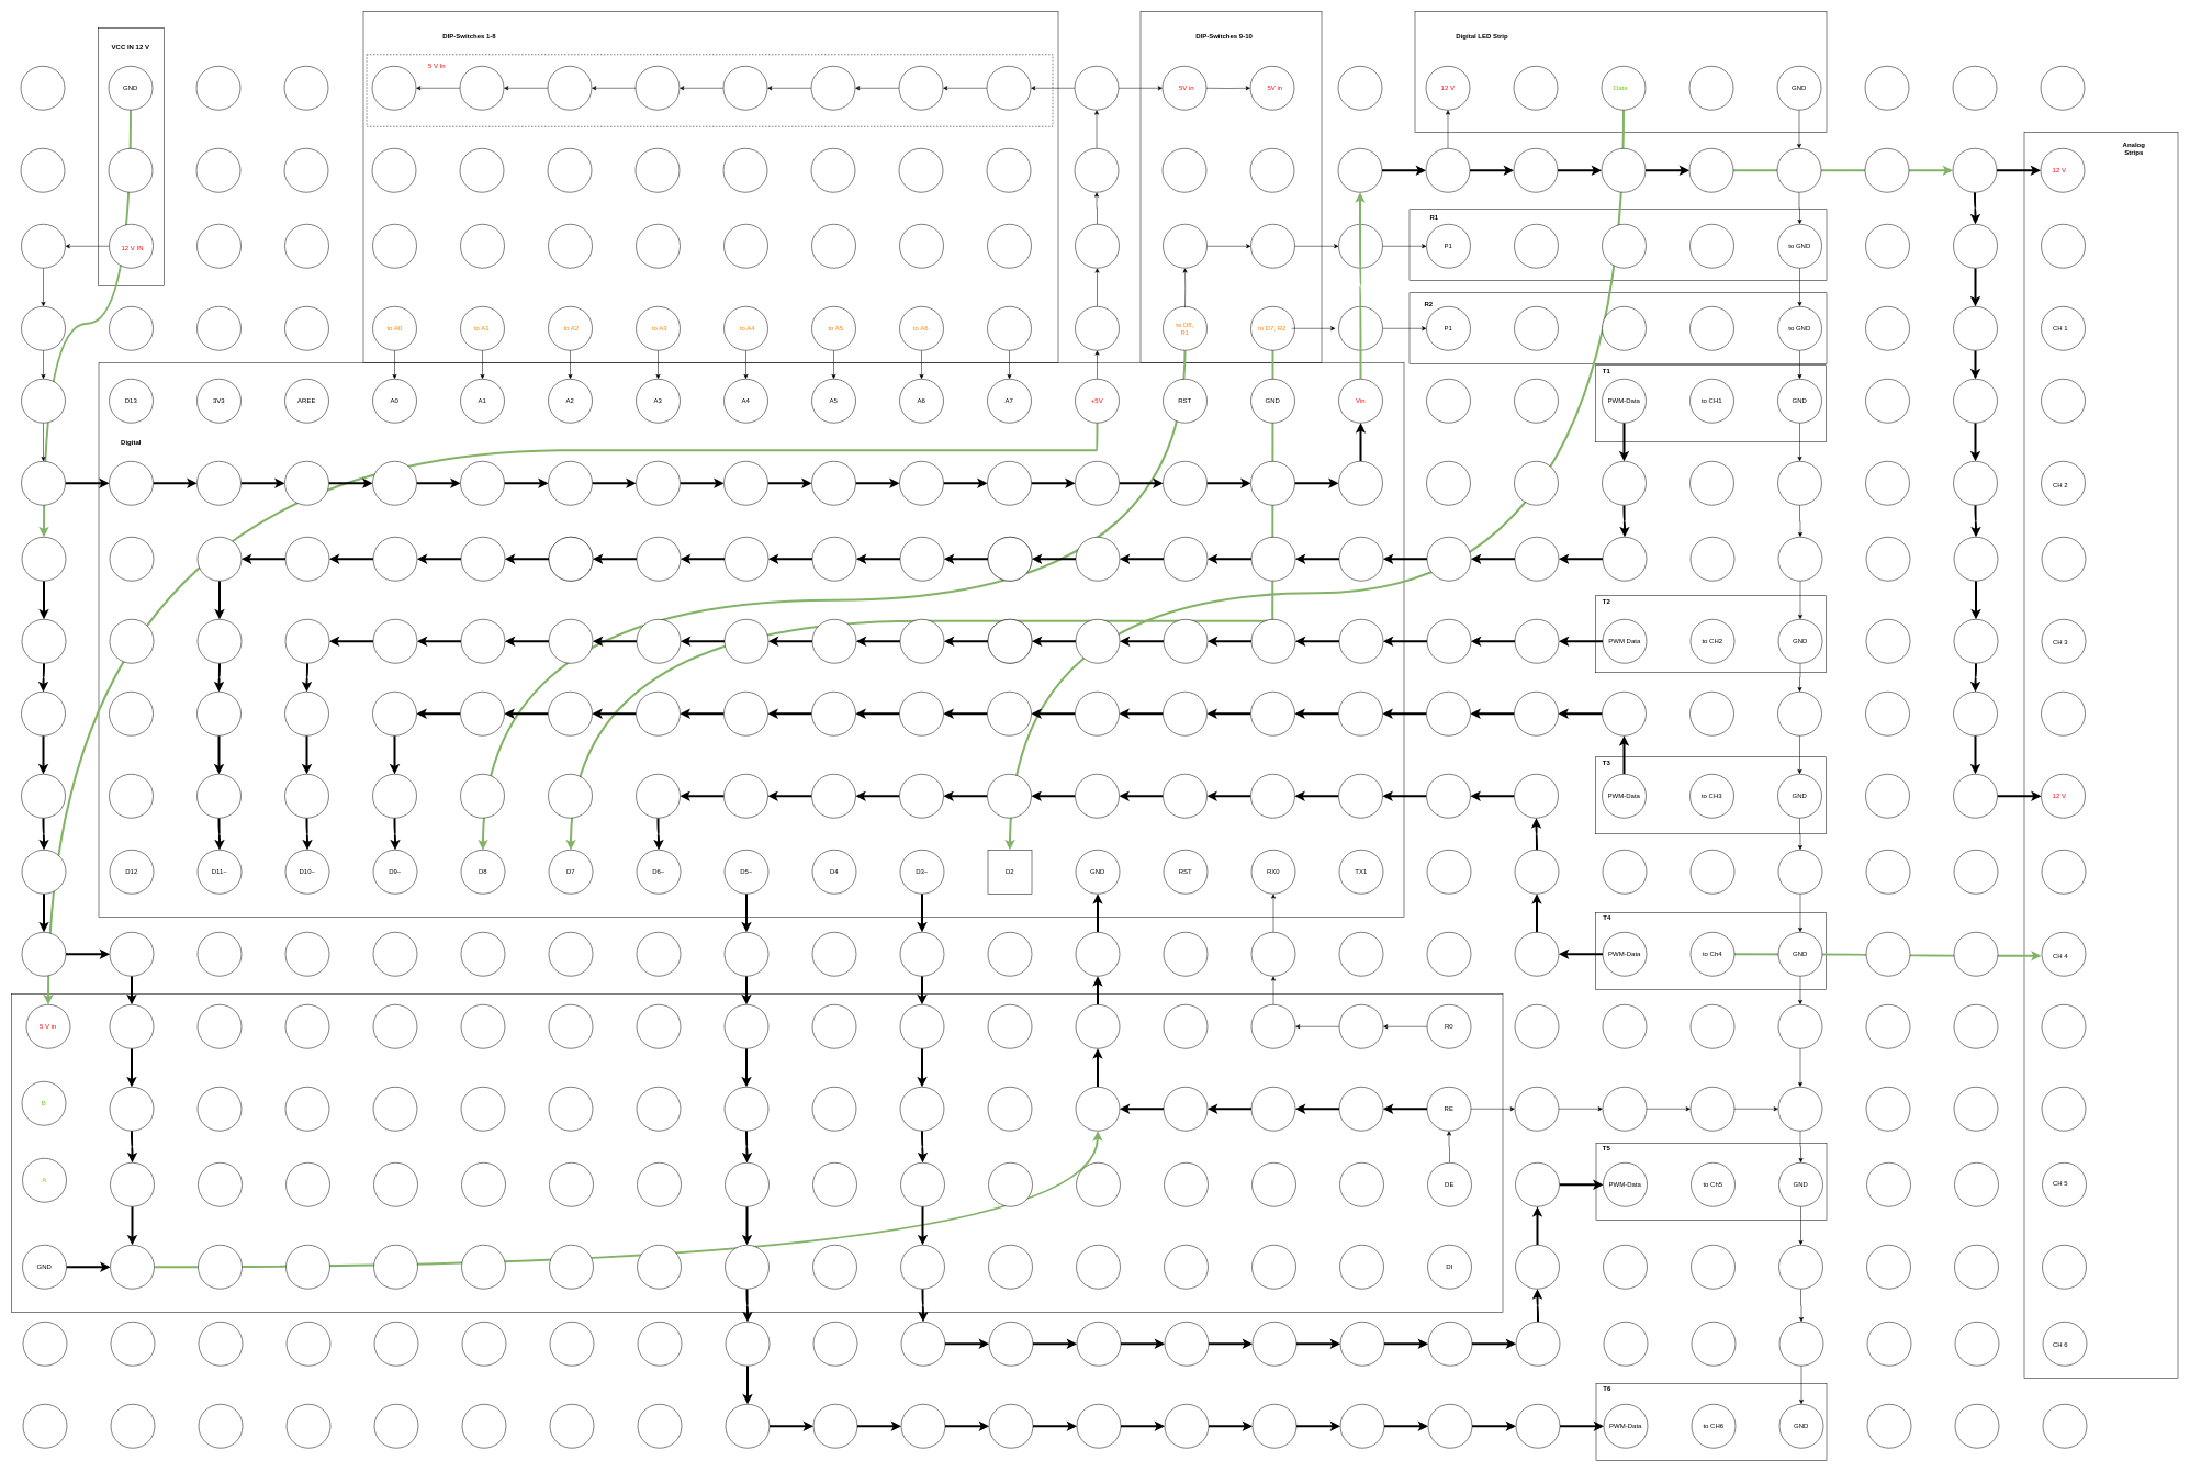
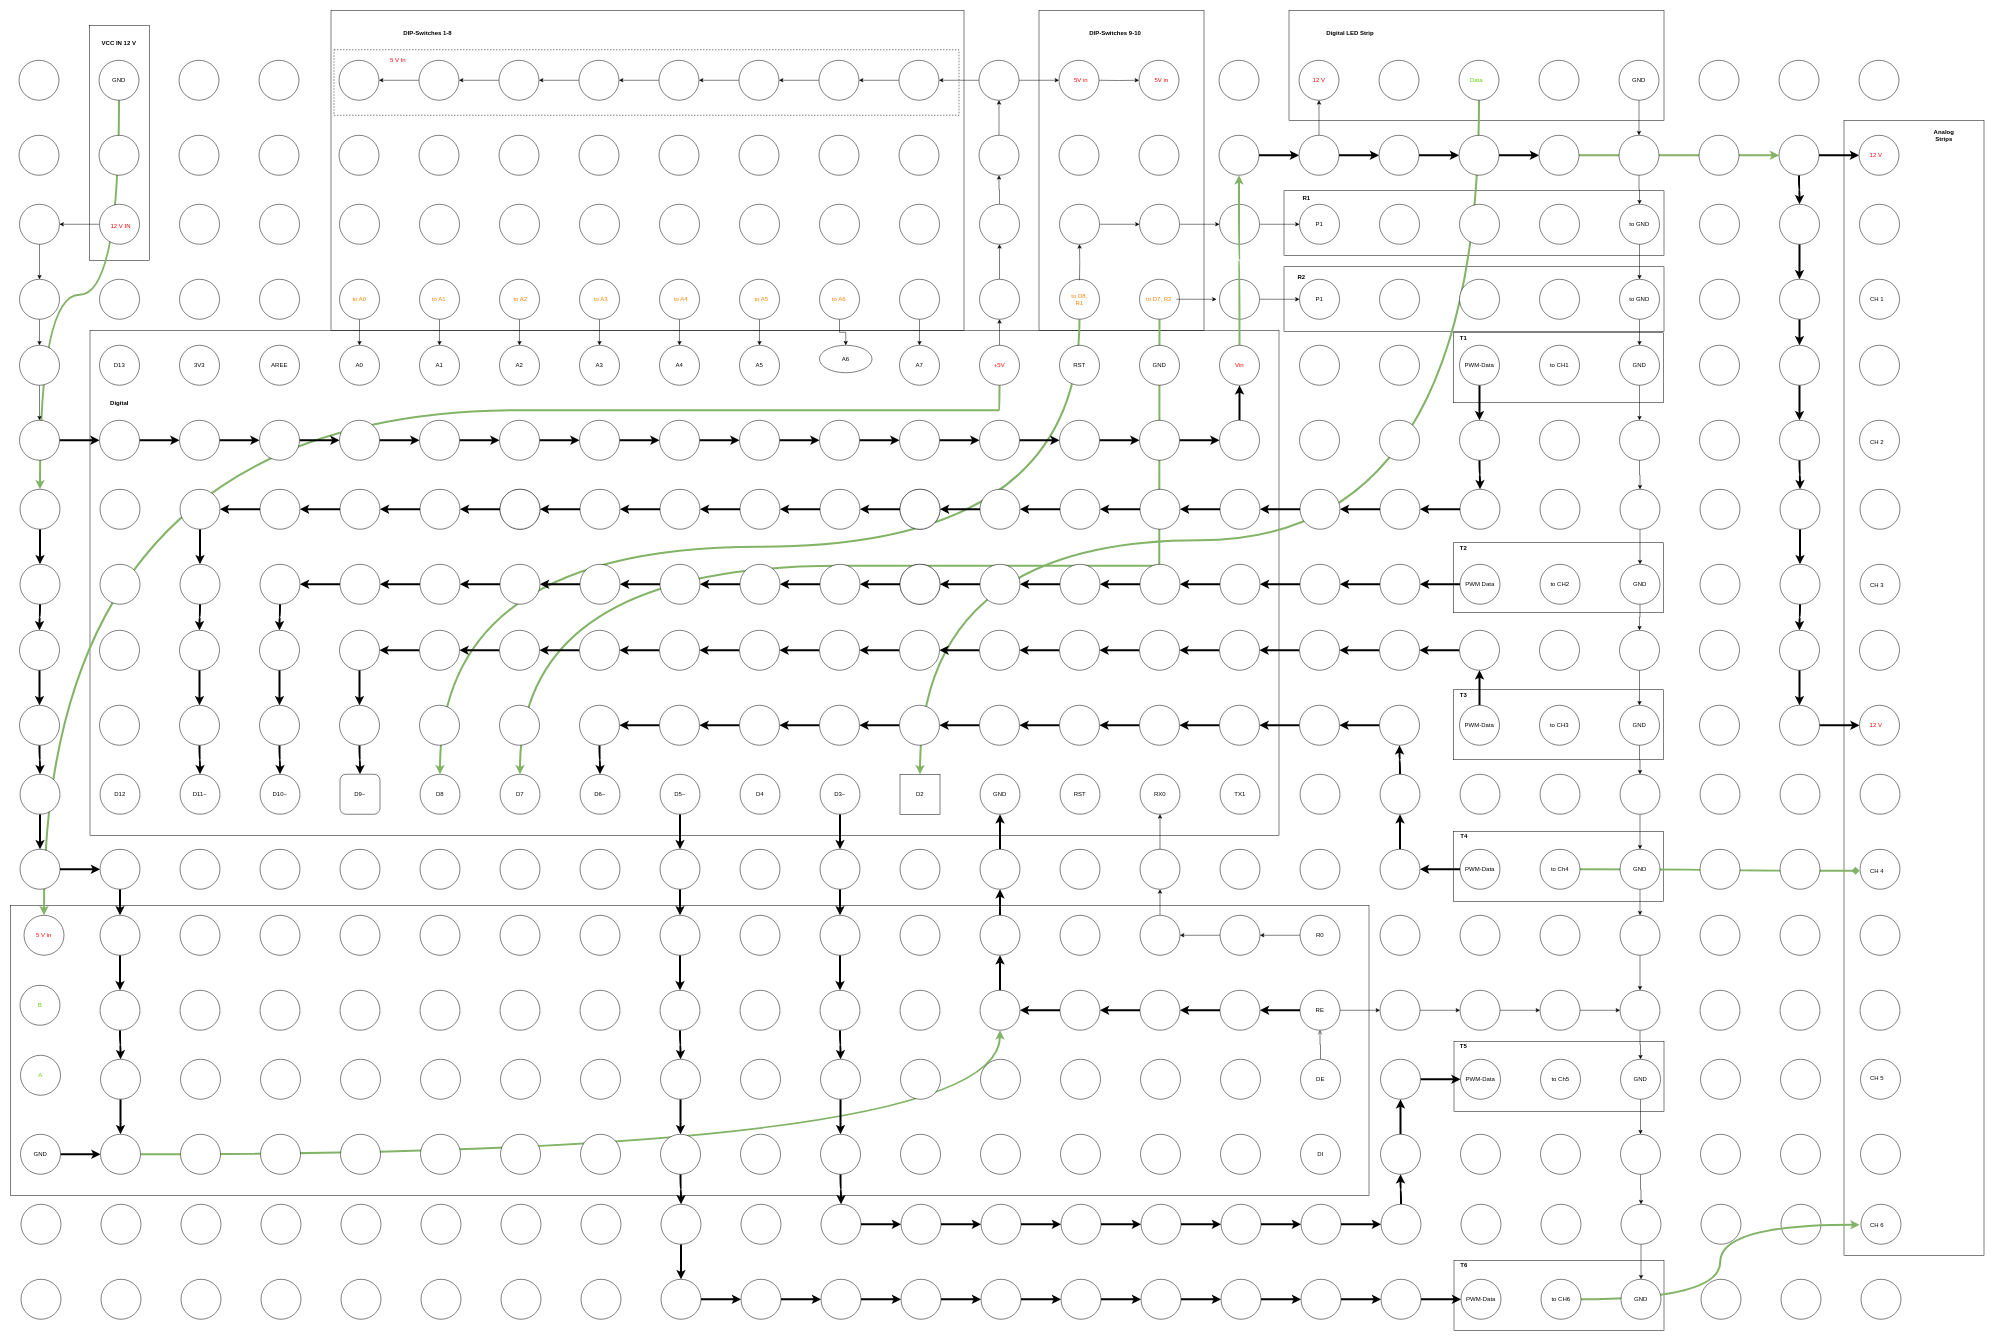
- <mxCell id="170" value="A6" style="ellipse;whiteSpace=wrap;html=1;aspect=fixed;fontSize=12;" parent="1" vertex="1"><mxGeometry x="1638" y="690" width="80" height="80" as="geometry" /></mxCell>
+ <mxCell id="170" value="A6" style="ellipse;whiteSpace=wrap;html=1;aspect=fixed;fontSize=12;" parent="1" vertex="1"><mxGeometry x="1638" y="690" width="105" height="55" as="geometry" /></mxCell>
- <mxCell id="415" value="D9~" style="ellipse;whiteSpace=wrap;html=1;aspect=fixed;fontSize=12;" parent="1" vertex="1"><mxGeometry x="679" y="1548" width="80" height="80" as="geometry" /></mxCell>
+ <mxCell id="415" value="D9~" style="whiteSpace=wrap;html=1;aspect=fixed;fontSize=12;rounded=1;" parent="1" vertex="1"><mxGeometry x="679" y="1548" width="80" height="80" as="geometry" /></mxCell>
- <mxCell id="466" style="edgeStyle=orthogonalEdgeStyle;curved=1;orthogonalLoop=1;jettySize=auto;html=1;exitX=1;exitY=0.5;exitDx=0;exitDy=0;entryX=0;entryY=0.5;entryDx=0;entryDy=0;strokeColor=#82b366;strokeWidth=4;fontSize=12;fontColor=#FF0000;fillColor=#d5e8d4;" parent="1" source="467" target="704" edge="1"><mxGeometry relative="1" as="geometry" /></mxCell>
+ <mxCell id="466" style="edgeStyle=orthogonalEdgeStyle;curved=1;orthogonalLoop=1;jettySize=auto;html=1;exitX=1;exitY=0.5;exitDx=0;exitDy=0;entryX=0;entryY=0.5;entryDx=0;entryDy=0;strokeColor=#82b366;strokeWidth=4;fontSize=12;fontColor=#FF0000;fillColor=#d5e8d4;endArrow=diamond;" parent="1" source="467" target="704" edge="1"><mxGeometry relative="1" as="geometry" /></mxCell>
- <mxCell id="563" value="" style="edgeStyle=orthogonalEdgeStyle;rounded=0;orthogonalLoop=1;jettySize=auto;html=1;fontSize=12;fontColor=#FF0000;" parent="1" source="564" target="532" edge="1"><mxGeometry relative="1" as="geometry" /></mxCell>
+ <mxCell id="563" value="" style="edgeStyle=orthogonalEdgeStyle;rounded=0;orthogonalLoop=1;jettySize=auto;html=1;fontSize=12;fontColor=#FF0000;endArrow=open;" parent="1" source="564" target="532" edge="1"><mxGeometry relative="1" as="geometry" /></mxCell>
+ <mxCell id="665" style="edgeStyle=orthogonalEdgeStyle;curved=1;orthogonalLoop=1;jettySize=auto;html=1;exitX=1;exitY=0.5;exitDx=0;exitDy=0;entryX=0;entryY=0.5;entryDx=0;entryDy=0;strokeColor=#82b366;strokeWidth=4;fontSize=12;fontColor=#FF0000;fillColor=#d5e8d4;" parent="1" source="666" target="706" edge="1"><mxGeometry relative="1" as="geometry" /></mxCell>
